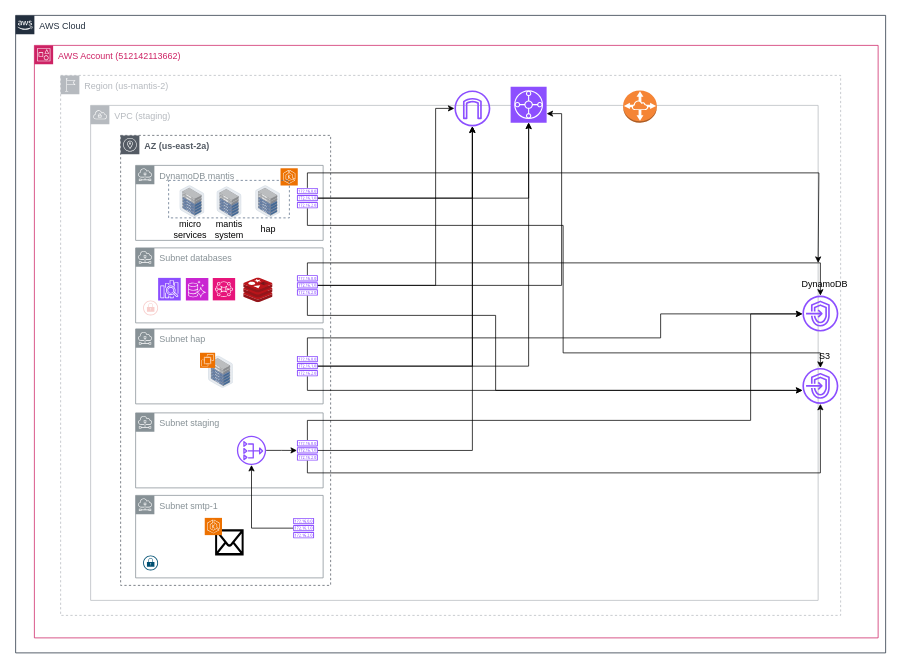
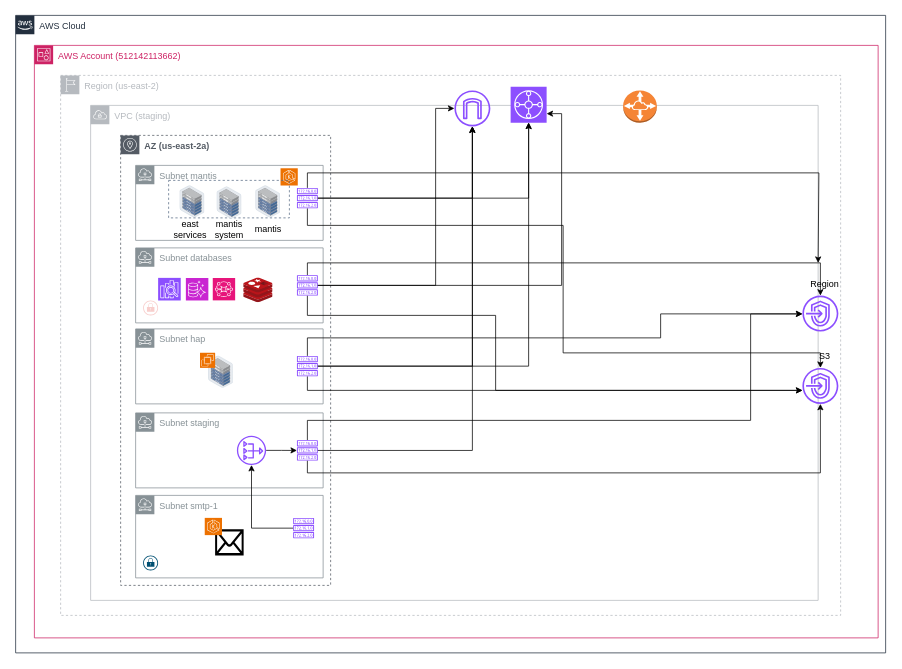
- <mxCell id="4" value="Region (us-mantis-2)" style="sketch=0;outlineConnect=0;gradientColor=none;html=1;whiteSpace=wrap;fontSize=12;fontStyle=0;shape=mxgraph.aws4.group;grIcon=mxgraph.aws4.group_region;strokeColor=#B6BABF;fillColor=none;verticalAlign=top;align=left;spacingLeft=30;fontColor=#B6BABF;dashed=1;" parent="1" vertex="1"><mxGeometry x="80" y="100" width="1040" height="720" as="geometry" /></mxCell>
+ <mxCell id="4" value="Region (us-east-2)" style="sketch=0;outlineConnect=0;gradientColor=none;html=1;whiteSpace=wrap;fontSize=12;fontStyle=0;shape=mxgraph.aws4.group;grIcon=mxgraph.aws4.group_region;strokeColor=#B6BABF;fillColor=none;verticalAlign=top;align=left;spacingLeft=30;fontColor=#B6BABF;dashed=1;" parent="1" vertex="1"><mxGeometry x="80" y="100" width="1040" height="720" as="geometry" /></mxCell>
- <mxCell id="2" value="DynamoDB mantis" style="sketch=0;outlineConnect=0;gradientColor=none;html=1;whiteSpace=wrap;fontSize=12;fontStyle=0;shape=mxgraph.aws4.group;grIcon=mxgraph.aws4.group_subnet;strokeColor=#879196;fillColor=none;verticalAlign=top;align=left;spacingLeft=30;fontColor=#879196;dashed=0;" parent="1" vertex="1"><mxGeometry x="180" y="220" width="250" height="100" as="geometry" /></mxCell>
+ <mxCell id="2" value="Subnet mantis" style="sketch=0;outlineConnect=0;gradientColor=none;html=1;whiteSpace=wrap;fontSize=12;fontStyle=0;shape=mxgraph.aws4.group;grIcon=mxgraph.aws4.group_subnet;strokeColor=#879196;fillColor=none;verticalAlign=top;align=left;spacingLeft=30;fontColor=#879196;dashed=0;" parent="1" vertex="1"><mxGeometry x="180" y="220" width="250" height="100" as="geometry" /></mxCell>
- <mxCell id="46" value="micro&lt;br&gt;services" style="text;strokeColor=none;align=center;fillColor=none;html=1;verticalAlign=middle;whiteSpace=wrap;rounded=0;" parent="8" vertex="1"><mxGeometry x="178" y="230" width="60" height="30" as="geometry" /></mxCell>
+ <mxCell id="46" value="east&lt;br&gt;services" style="text;strokeColor=none;align=center;fillColor=none;html=1;verticalAlign=middle;whiteSpace=wrap;rounded=0;" parent="8" vertex="1"><mxGeometry x="178" y="230" width="60" height="30" as="geometry" /></mxCell>
- <mxCell id="47" value="hap" style="text;strokeColor=none;align=center;fillColor=none;html=1;verticalAlign=middle;whiteSpace=wrap;rounded=0;" parent="8" vertex="1"><mxGeometry x="281.6" y="230" width="60" height="30" as="geometry" /></mxCell>
+ <mxCell id="47" value="mantis" style="text;strokeColor=none;align=center;fillColor=none;html=1;verticalAlign=middle;whiteSpace=wrap;rounded=0;" parent="8" vertex="1"><mxGeometry x="281.6" y="230" width="60" height="30" as="geometry" /></mxCell>
- <mxCell id="30" value="DynamoDB" style="text;strokeColor=none;align=center;fillColor=none;html=1;verticalAlign=middle;whiteSpace=wrap;rounded=0;" parent="8" vertex="1"><mxGeometry x="1024" y="303.65" width="60" height="30" as="geometry" /></mxCell>
+ <mxCell id="30" value="Region" style="text;strokeColor=none;align=center;fillColor=none;html=1;verticalAlign=middle;whiteSpace=wrap;rounded=0;" parent="8" vertex="1"><mxGeometry x="1024" y="303.65" width="60" height="30" as="geometry" /></mxCell>
